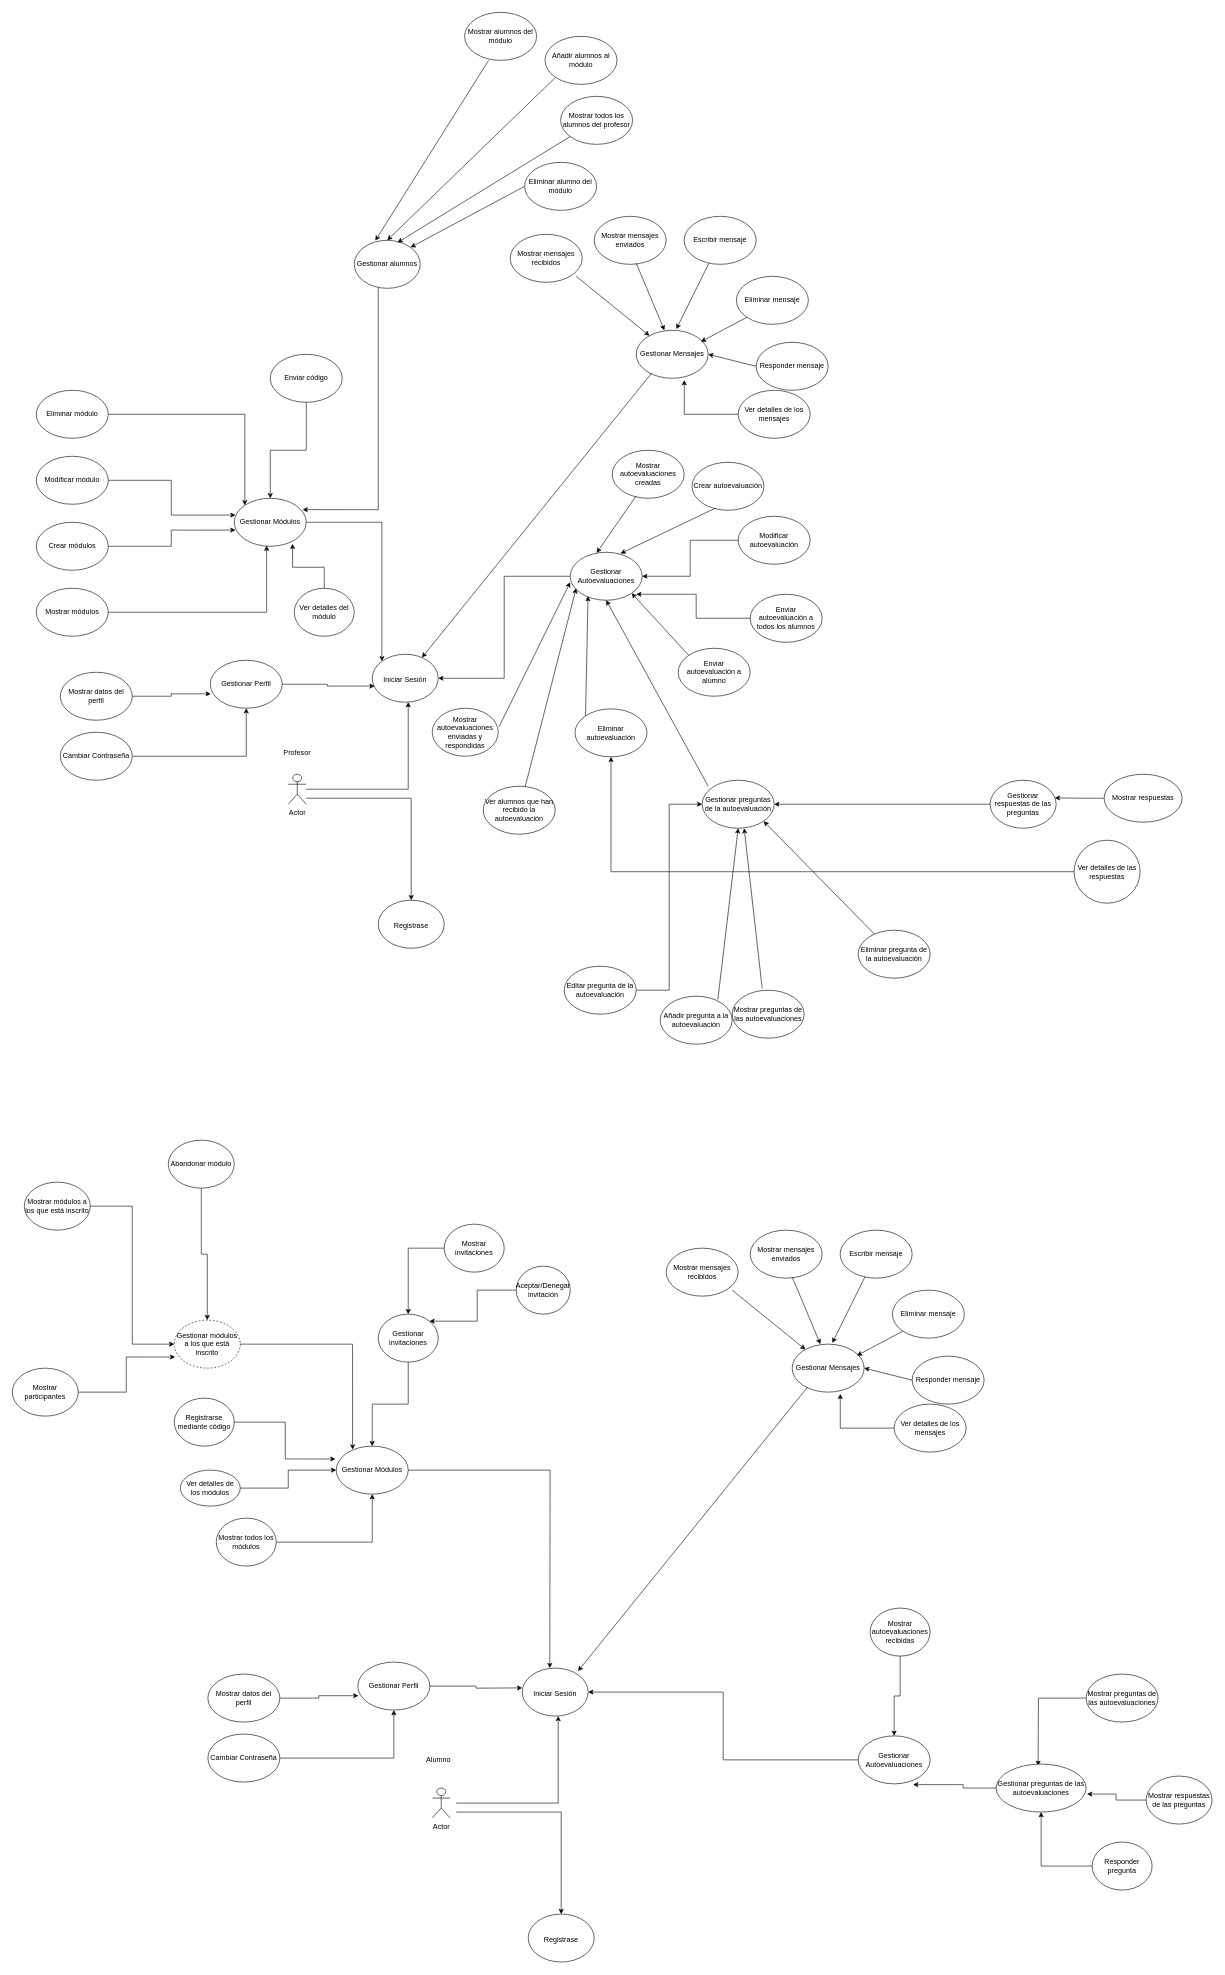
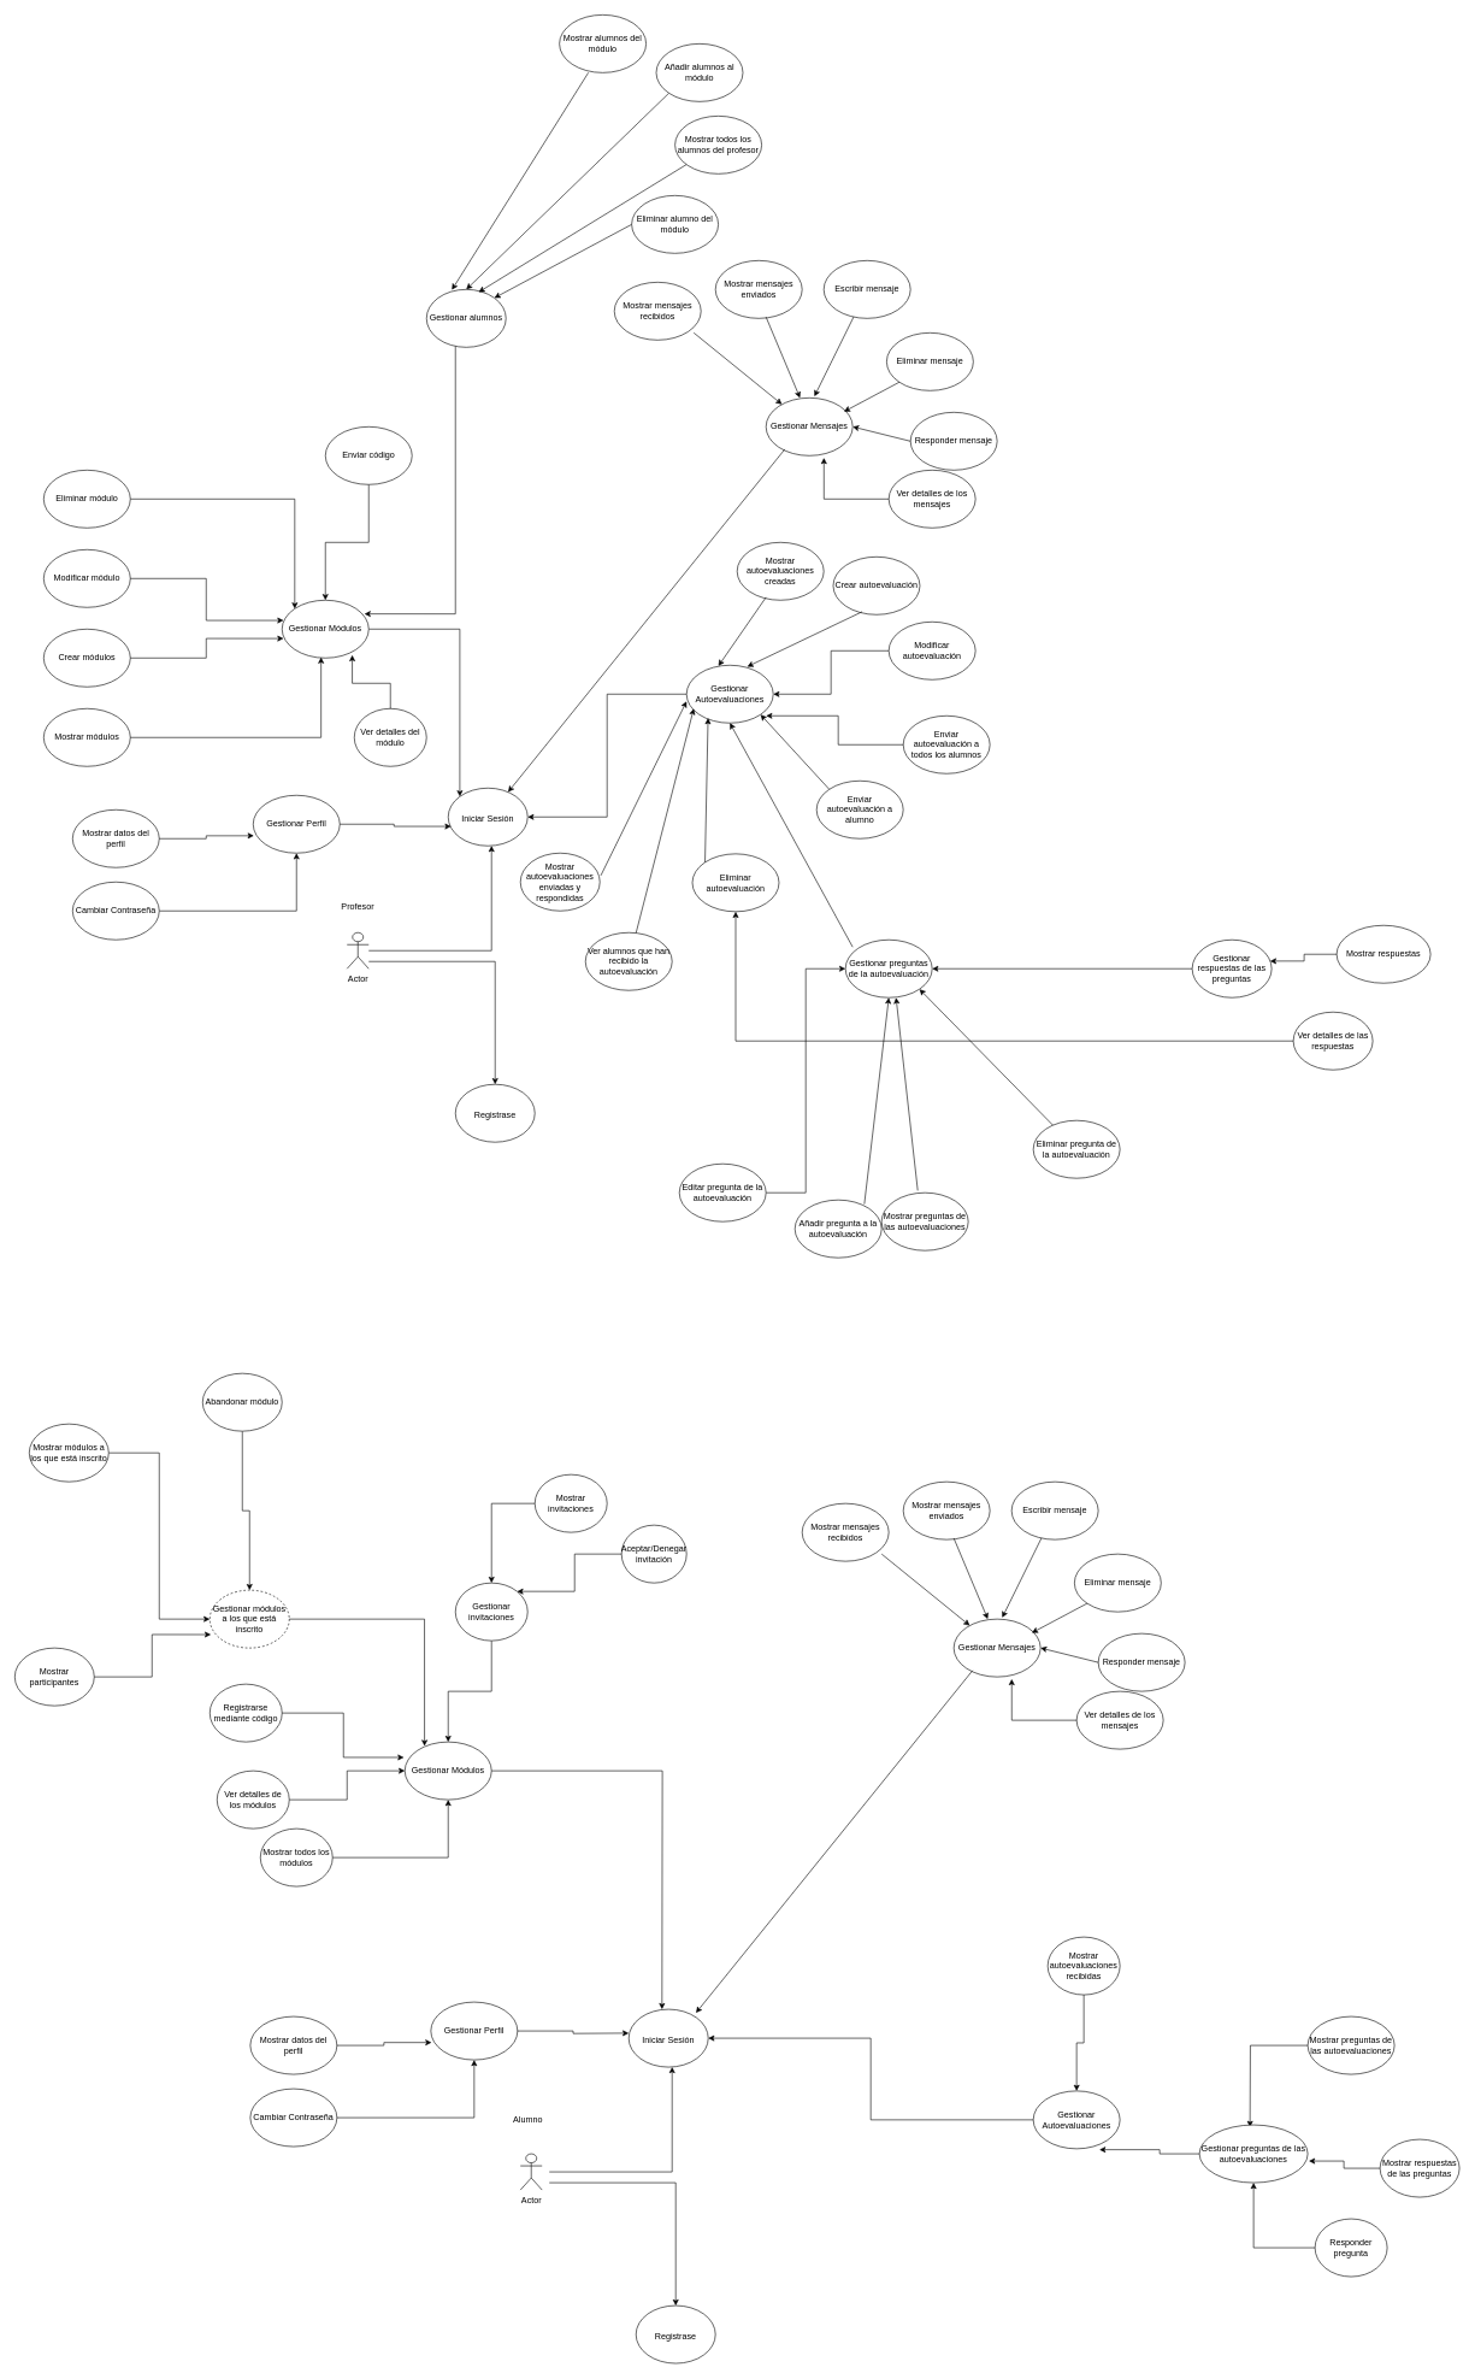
- <mxCell id="78" value="Mostrar respuestas" style="ellipse;whiteSpace=wrap;html=1;" vertex="1" parent="1"><mxGeometry x="1840" y="1290" width="130" height="80" as="geometry" /></mxCell>
+ <mxCell id="78" value="Mostrar respuestas" style="ellipse;whiteSpace=wrap;html=1;" vertex="1" parent="1"><mxGeometry x="1850" y="1280" width="130" height="80" as="geometry" /></mxCell>
- <mxCell id="74" value="Ver alumnos que han recibido la autoevaluación" style="ellipse;whiteSpace=wrap;html=1;" vertex="1" parent="1"><mxGeometry x="805" y="1310" width="120" height="80" as="geometry" /></mxCell>
+ <mxCell id="74" value="Ver alumnos que han recibido la autoevaluación" style="ellipse;whiteSpace=wrap;html=1;" vertex="1" parent="1"><mxGeometry x="810" y="1290" width="120" height="80" as="geometry" /></mxCell>
- <mxCell id="80" value="Ver detalles de las respuestas" style="ellipse;whiteSpace=wrap;html=1;" vertex="1" parent="1"><mxGeometry x="1790" y="1400" width="110" height="105" as="geometry" /></mxCell>
+ <mxCell id="80" value="Ver detalles de las respuestas" style="ellipse;whiteSpace=wrap;html=1;" vertex="1" parent="1"><mxGeometry x="1790" y="1400" width="110" height="80" as="geometry" /></mxCell>
- <mxCell id="119" value="Ver detalles de los módulos" style="ellipse;whiteSpace=wrap;html=1;" vertex="1" parent="1"><mxGeometry x="300" y="2450" width="100" height="60" as="geometry" /></mxCell>
+ <mxCell id="119" value="Ver detalles de los módulos" style="ellipse;whiteSpace=wrap;html=1;" vertex="1" parent="1"><mxGeometry x="300" y="2450" width="100" height="80" as="geometry" /></mxCell>
